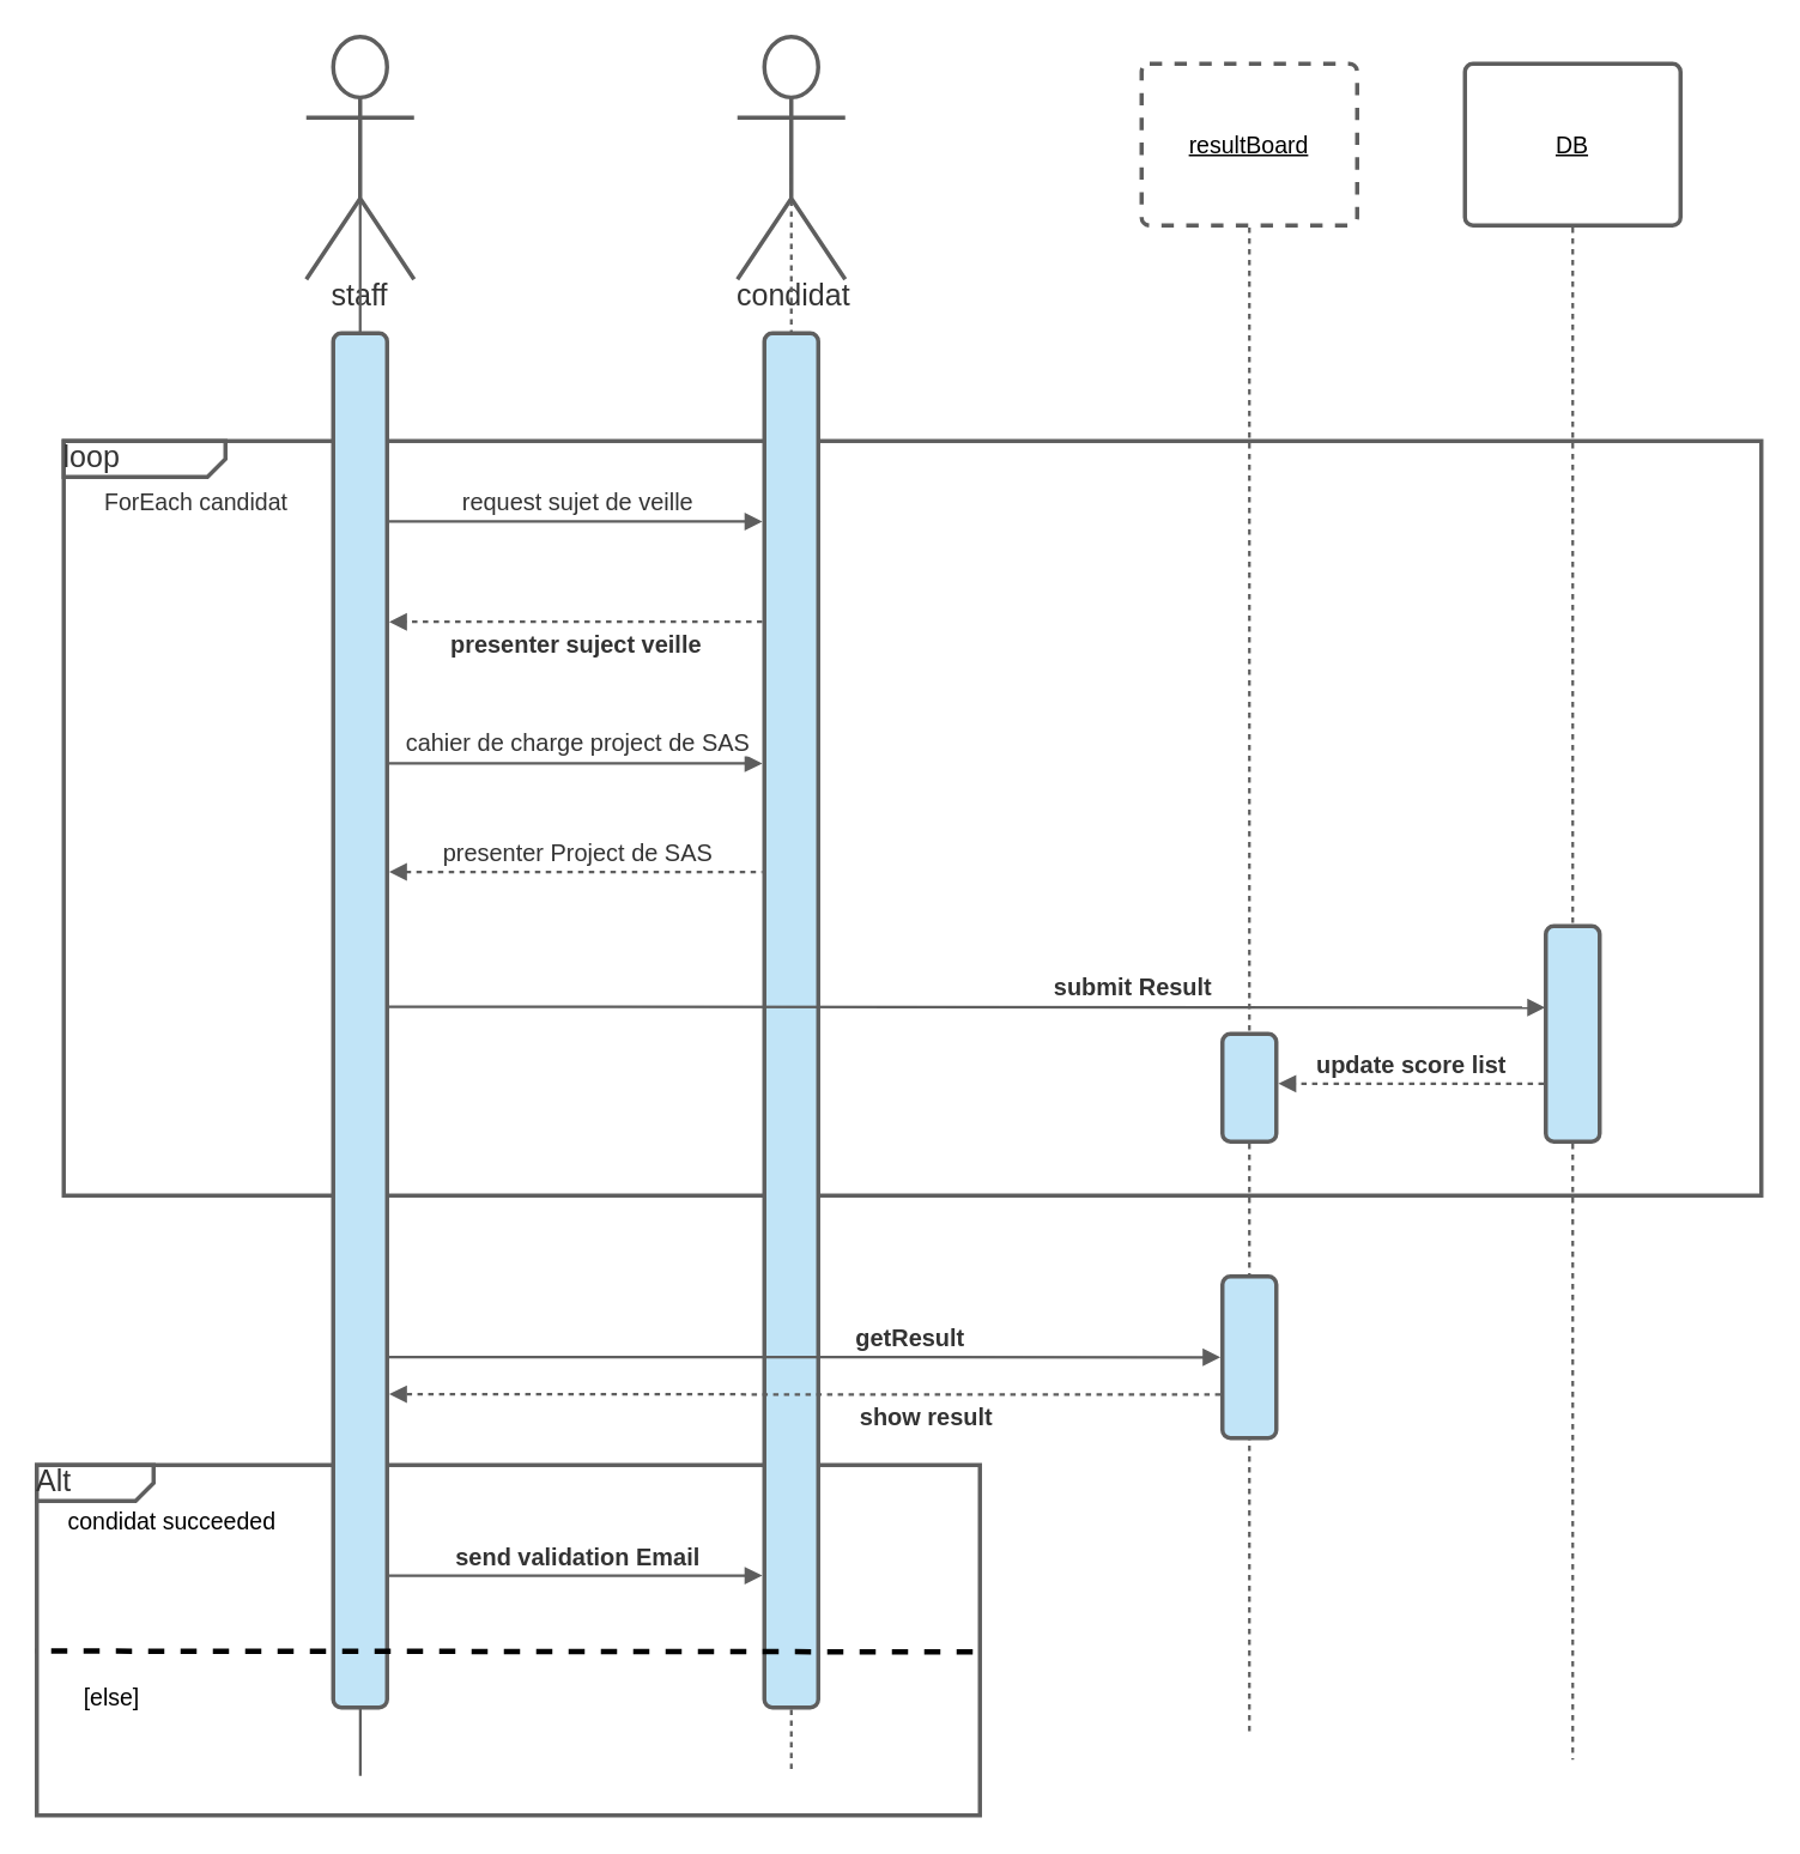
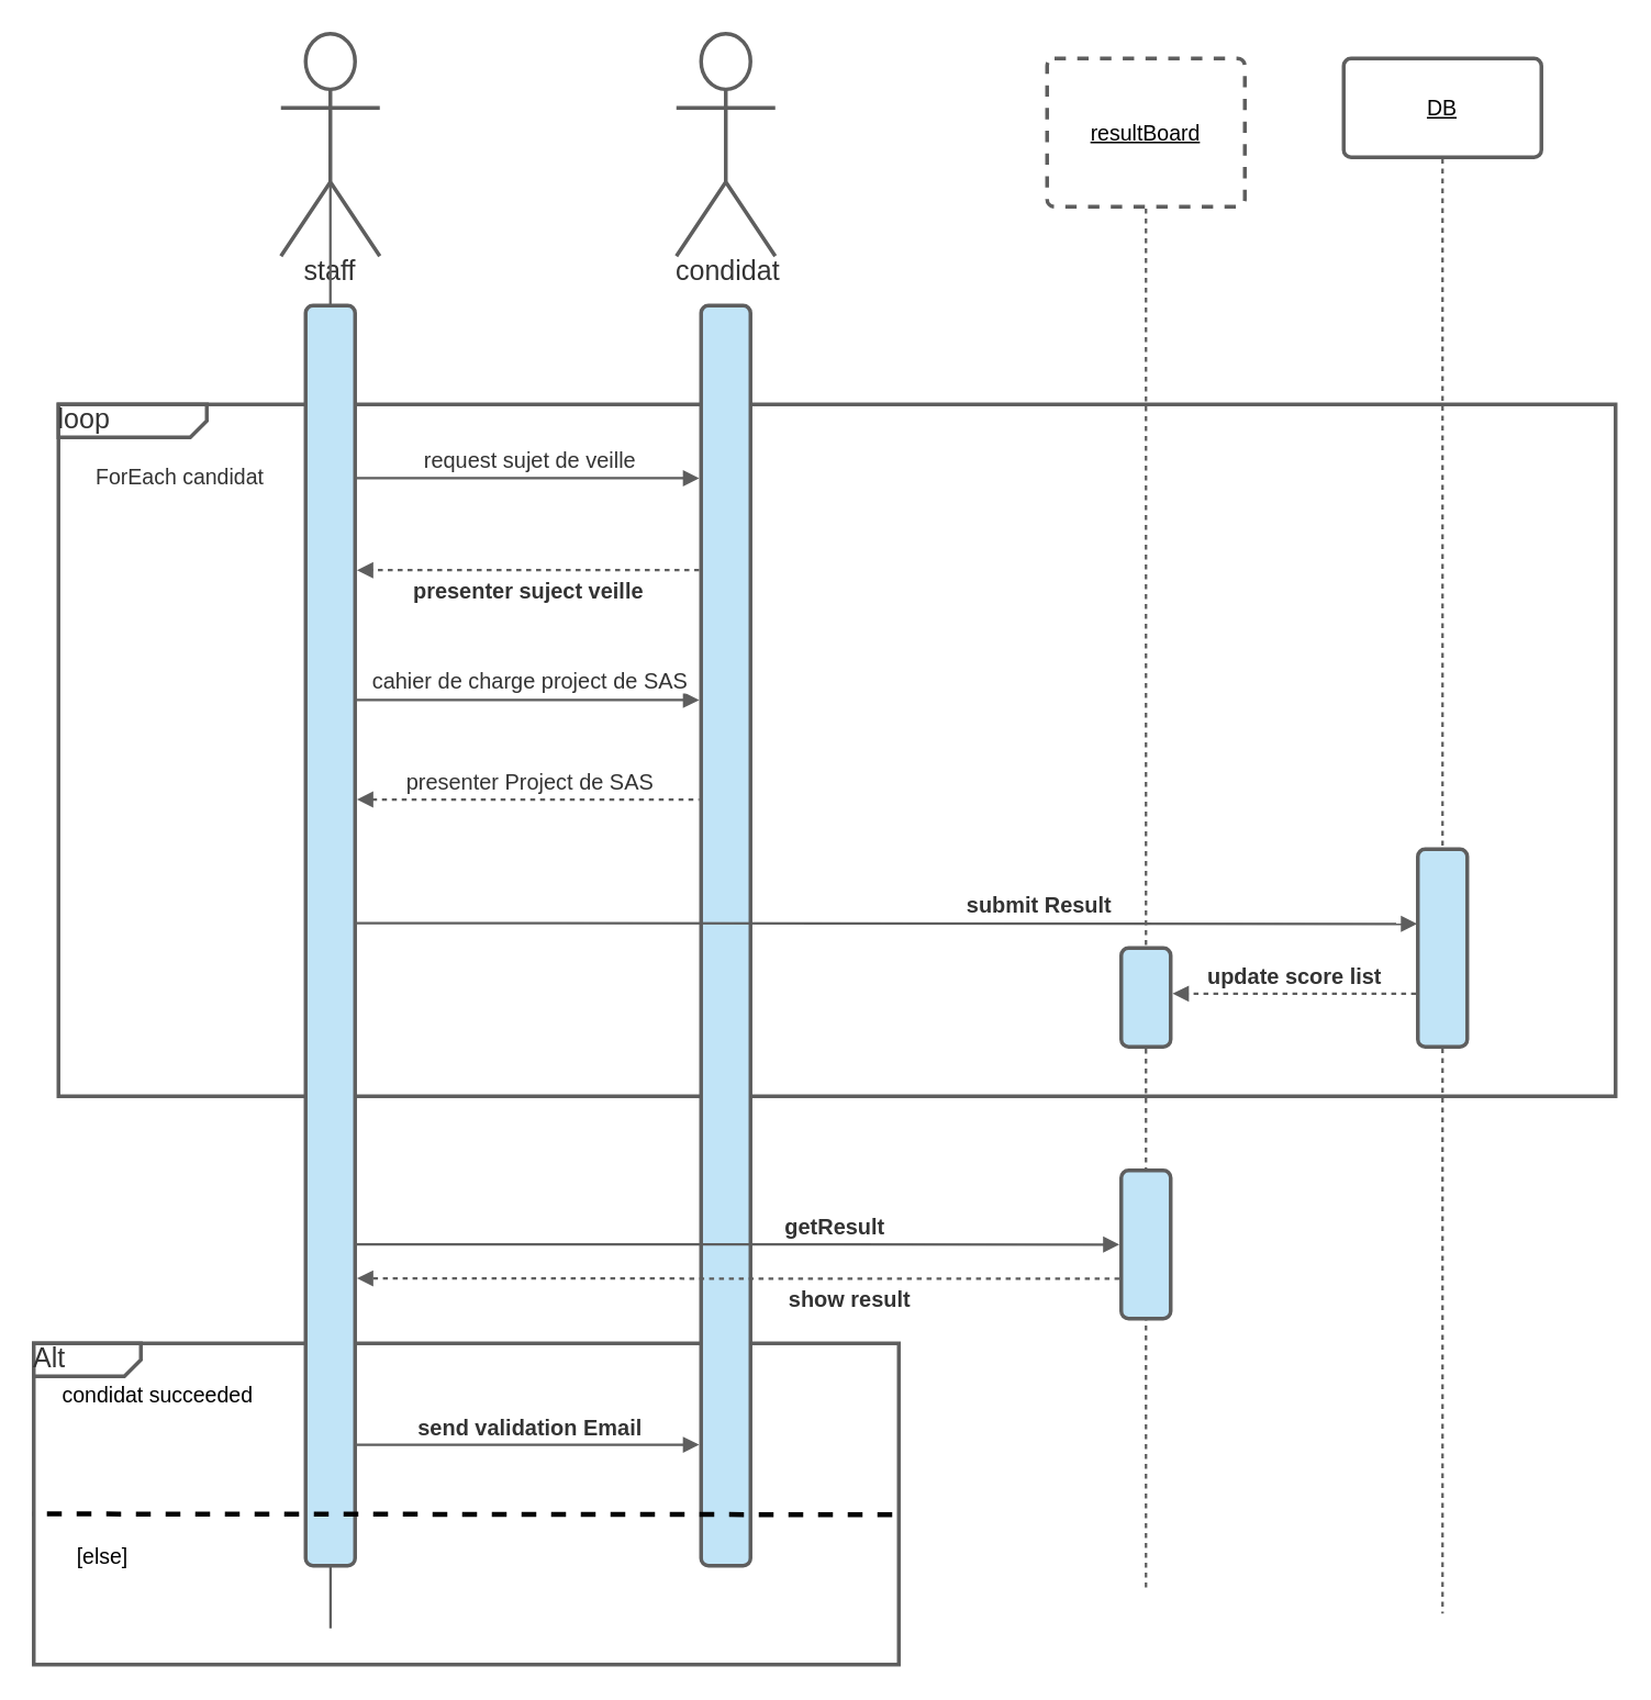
- <mxCell id="23" value="DB" style="html=1;overflow=block;blockSpacing=1;whiteSpace=wrap;;whiteSpace=wrap;fontSize=13;fontStyle=4;spacing=3.8;strokeColor=#5e5e5e;strokeOpacity=100;rounded=1;absoluteArcSize=1;arcSize=9;strokeWidth=2.3;" vertex="1" parent="1"><mxGeometry x="815" y="35" width="120" height="90" as="geometry" /></mxCell>
+ <mxCell id="23" value="DB" style="html=1;overflow=block;blockSpacing=1;whiteSpace=wrap;;whiteSpace=wrap;fontSize=13;fontStyle=4;spacing=3.8;strokeColor=#5e5e5e;strokeOpacity=100;rounded=1;absoluteArcSize=1;arcSize=9;strokeWidth=2.3;" vertex="1" parent="1"><mxGeometry x="815" y="35" width="120" height="60" as="geometry" /></mxCell>
- <mxCell id="8" value="" style="html=1;jettySize=18;whiteSpace=wrap;fontSize=13;strokeColor=#5E5E5E;dashed=1;fixDash=1;strokeWidth=1.5;rounded=0;startArrow=none;;endArrow=none;;exitX=0.5;exitY=0.542;exitPerimeter=0;entryX=0.8;entryY=0.872;entryDx=0;entryDy=0;entryPerimeter=0;" edge="1" parent="1" source="6" target="4"><mxGeometry width="100" height="100" relative="1" as="geometry"><Array as="points" /><mxPoint x="420" y="977" as="targetPoint" /></mxGeometry></mxCell>
- <mxCell id="3" value="&lt;span style=&quot;color: rgb(51 , 51 , 51) ; text-align: left&quot;&gt;&lt;font style=&quot;font-size: 13px&quot;&gt;ForEach candidat&lt;/font&gt;&lt;/span&gt;" style="text;html=1;strokeColor=none;fillColor=none;align=center;verticalAlign=middle;whiteSpace=wrap;rounded=0;" vertex="1" parent="2"><mxGeometry x="7" y="19" width="134" height="30" as="geometry" /></mxCell>
+ <mxCell id="3" value="&lt;span style=&quot;color: rgb(51 , 51 , 51) ; text-align: left&quot;&gt;&lt;font style=&quot;font-size: 13px&quot;&gt;ForEach candidat&lt;/font&gt;&lt;/span&gt;" style="text;html=1;strokeColor=none;fillColor=none;align=center;verticalAlign=middle;whiteSpace=wrap;rounded=0;" vertex="1" parent="2"><mxGeometry x="7" y="29" width="134" height="30" as="geometry" /></mxCell>
